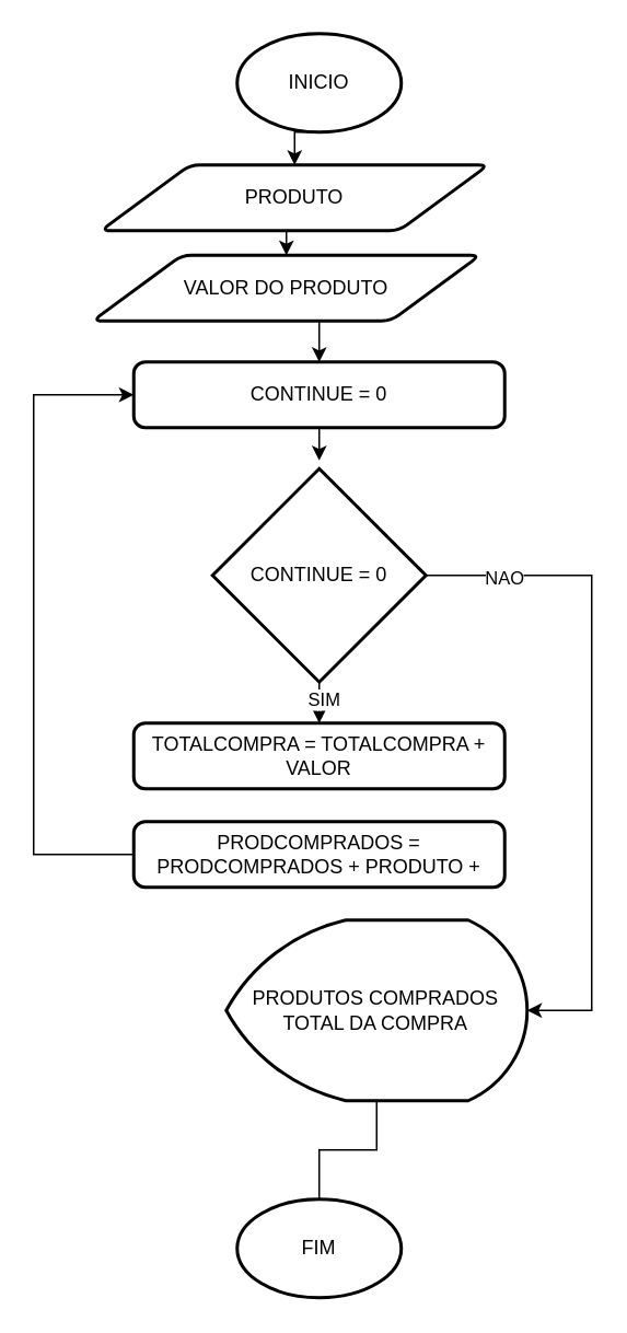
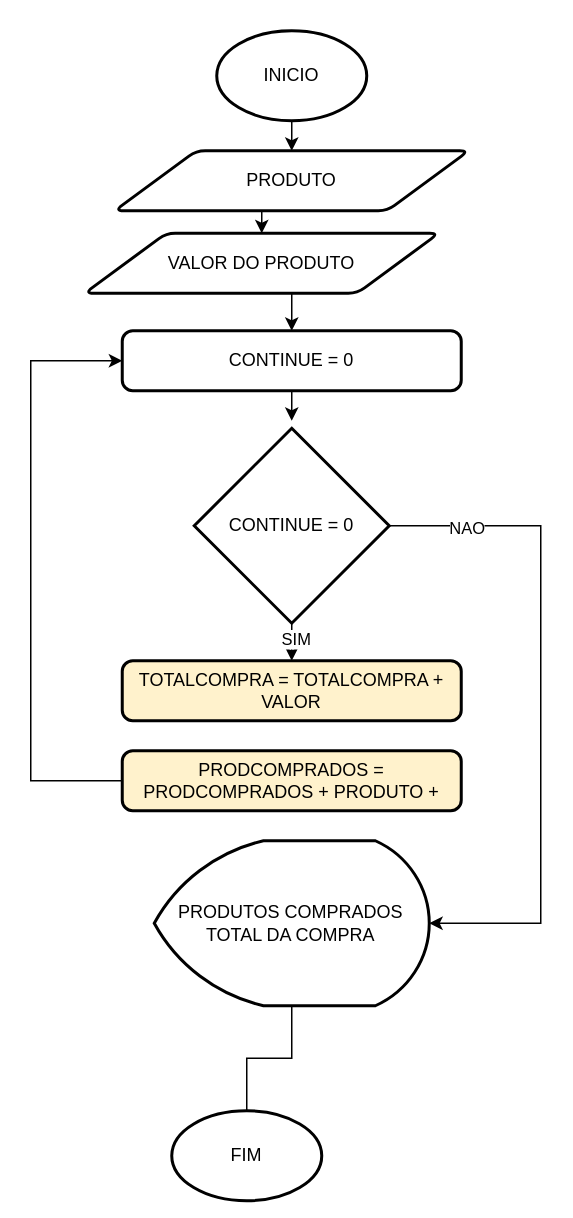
- <mxCell id="6" value="PRODUTO" style="shape=parallelogram;html=1;strokeWidth=2;perimeter=parallelogramPerimeter;whiteSpace=wrap;rounded=1;arcSize=12;size=0.23;" parent="1" vertex="1"><mxGeometry x="61" y="100" width="236" height="40" as="geometry" /></mxCell>
+ <mxCell id="6" value="PRODUTO" style="shape=parallelogram;html=1;strokeWidth=2;perimeter=parallelogramPerimeter;whiteSpace=wrap;rounded=1;arcSize=12;size=0.23;" parent="1" vertex="1"><mxGeometry x="76" y="100" width="236" height="40" as="geometry" /></mxCell>
- <mxCell id="14" value="TOTALCOMPRA = TOTALCOMPRA + VALOR" style="rounded=1;whiteSpace=wrap;html=1;absoluteArcSize=1;arcSize=14;strokeWidth=2;" parent="1" vertex="1"><mxGeometry x="81" y="440" width="226" height="40" as="geometry" /></mxCell>
+ <mxCell id="14" value="TOTALCOMPRA = TOTALCOMPRA + VALOR" style="rounded=1;whiteSpace=wrap;html=1;absoluteArcSize=1;arcSize=14;strokeWidth=2;fillColor=#fff2cc;" parent="1" vertex="1"><mxGeometry x="81" y="440" width="226" height="40" as="geometry" /></mxCell>
- <mxCell id="16" value="PRODCOMPRADOS = PRODCOMPRADOS + PRODUTO +" style="rounded=1;whiteSpace=wrap;html=1;absoluteArcSize=1;arcSize=14;strokeWidth=2;" parent="1" vertex="1"><mxGeometry x="81" y="500" width="226" height="40" as="geometry" /></mxCell>
+ <mxCell id="16" value="PRODCOMPRADOS = PRODCOMPRADOS + PRODUTO +" style="rounded=1;whiteSpace=wrap;html=1;absoluteArcSize=1;arcSize=14;strokeWidth=2;fillColor=#fff2cc;" parent="1" vertex="1"><mxGeometry x="81" y="500" width="226" height="40" as="geometry" /></mxCell>
- <mxCell id="17" value="PRODUTOS COMPRADOS&lt;br&gt;TOTAL DA COMPRA" style="strokeWidth=2;html=1;shape=mxgraph.flowchart.display;whiteSpace=wrap;" parent="1" vertex="1"><mxGeometry x="137.34" y="560" width="183.33" height="110" as="geometry" /></mxCell>
+ <mxCell id="17" value="PRODUTOS COMPRADOS&lt;br&gt;TOTAL DA COMPRA" style="strokeWidth=2;html=1;shape=mxgraph.flowchart.display;whiteSpace=wrap;" parent="1" vertex="1"><mxGeometry x="102.34" y="560" width="183.33" height="110" as="geometry" /></mxCell>
- <mxCell id="4" value="FIM" style="strokeWidth=2;html=1;shape=mxgraph.flowchart.start_1;whiteSpace=wrap;" parent="1" vertex="1"><mxGeometry x="144" y="730" width="100" height="60" as="geometry" /></mxCell>
+ <mxCell id="4" value="FIM" style="strokeWidth=2;html=1;shape=mxgraph.flowchart.start_1;whiteSpace=wrap;" parent="1" vertex="1"><mxGeometry x="114" y="740" width="100" height="60" as="geometry" /></mxCell>
